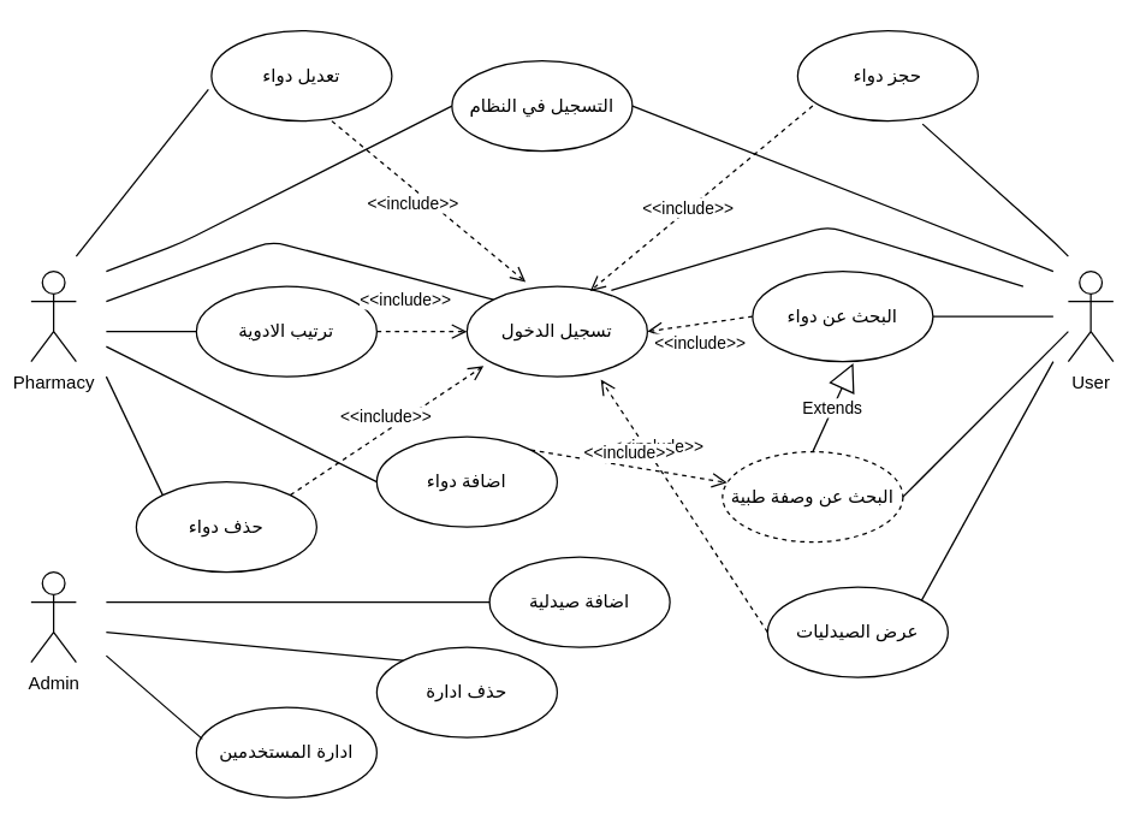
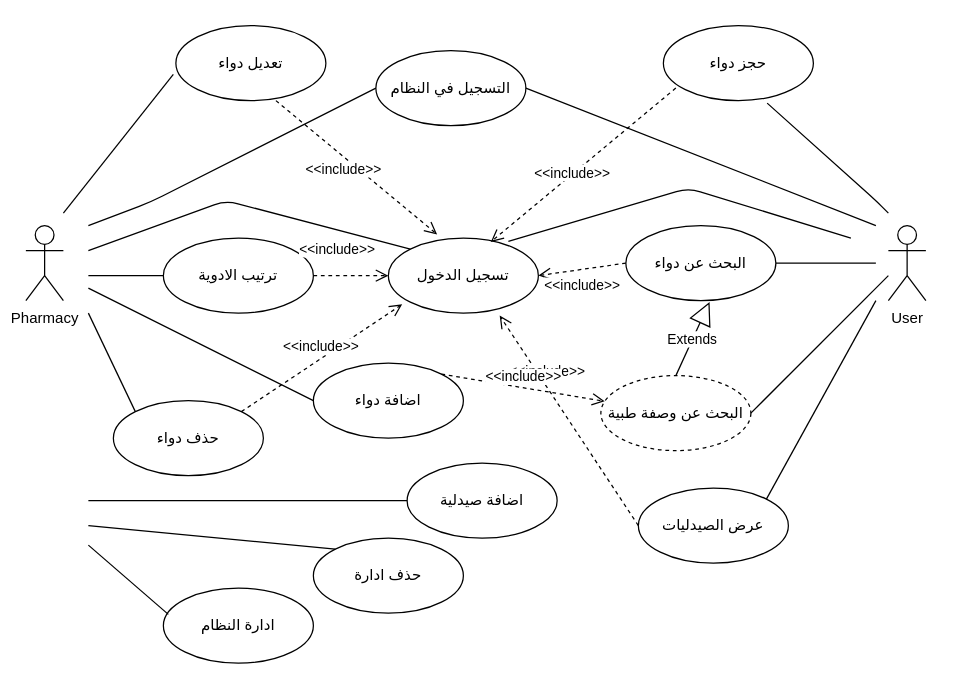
- <mxCell id="4" value="Admin" style="shape=umlActor;verticalLabelPosition=bottom;verticalAlign=top;html=1;" vertex="1" parent="1"><mxGeometry x="20" y="380" width="30" height="60" as="geometry" /></mxCell>
- <mxCell id="9" value="ادارة المستخدمين" style="ellipse;whiteSpace=wrap;html=1;" vertex="1" parent="1"><mxGeometry x="130" y="470" width="120" height="60" as="geometry" /></mxCell>
+ <mxCell id="9" value="ادارة النظام" style="ellipse;whiteSpace=wrap;html=1;" vertex="1" parent="1"><mxGeometry x="130" y="470" width="120" height="60" as="geometry" /></mxCell>
